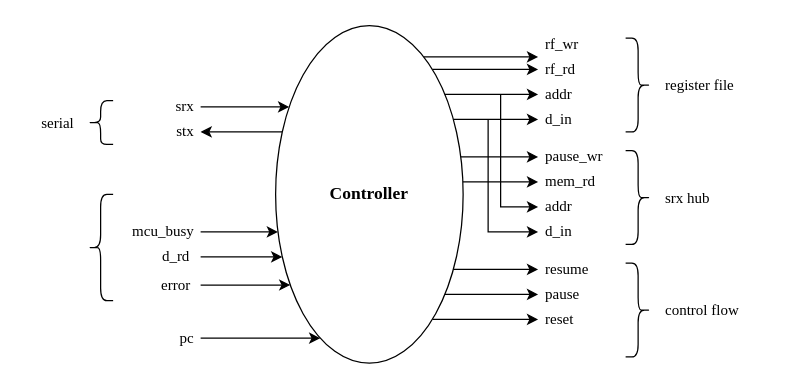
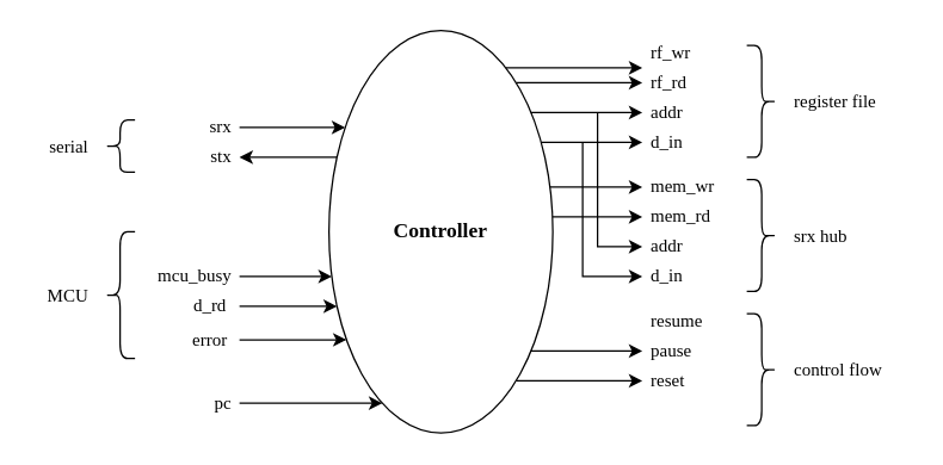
- <mxCell id="24" value="pause_wr" style="text;html=1;align=left;verticalAlign=middle;resizable=0;points=[];autosize=1;fontFamily=Times New Roman;spacingLeft=4;spacingRight=4;FType=g;" parent="1" vertex="1"><mxGeometry x="430" y="115" width="70" height="20" as="geometry" /></mxCell>
+ <mxCell id="24" value="mem_wr" style="text;html=1;align=left;verticalAlign=middle;resizable=0;points=[];autosize=1;fontFamily=Times New Roman;spacingLeft=4;spacingRight=4;FType=g;" parent="1" vertex="1"><mxGeometry x="430" y="115" width="70" height="20" as="geometry" /></mxCell>
+ <mxCell id="44" value="MCU" style="text;html=1;align=right;verticalAlign=middle;resizable=0;points=[];autosize=1;fontFamily=Times New Roman;FType=g;" parent="1" vertex="1"><mxGeometry x="20" y="187.5" width="40" height="20" as="geometry" /></mxCell>
- <mxCell id="8" style="edgeStyle=orthogonalEdgeStyle;rounded=0;orthogonalLoop=1;jettySize=auto;html=1;fontFamily=Times New Roman;align=right;spacingLeft=4;spacingRight=4;FType=g;" parent="1" source="13" target="30" edge="1"><mxGeometry relative="1" as="geometry"><Array as="points"><mxPoint x="380" y="215" /><mxPoint x="380" y="215" /></Array></mxGeometry></mxCell>
